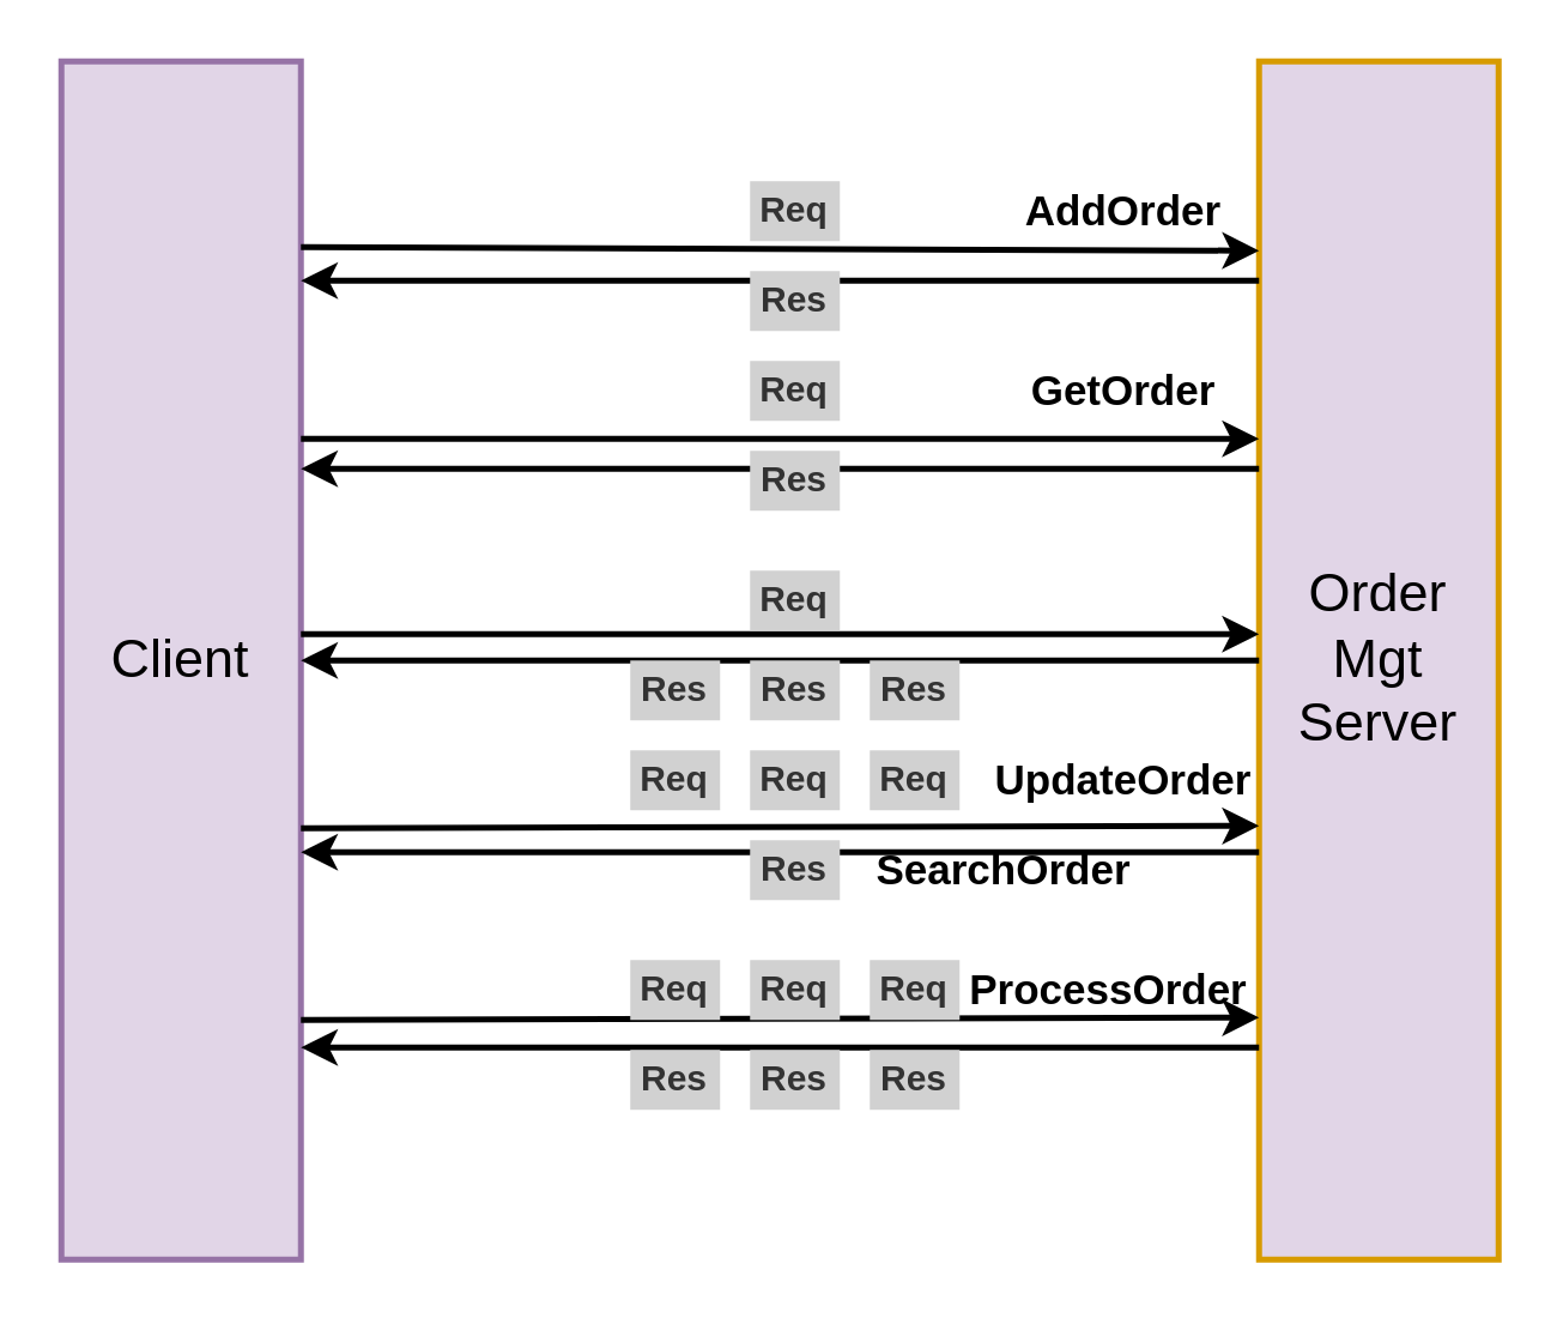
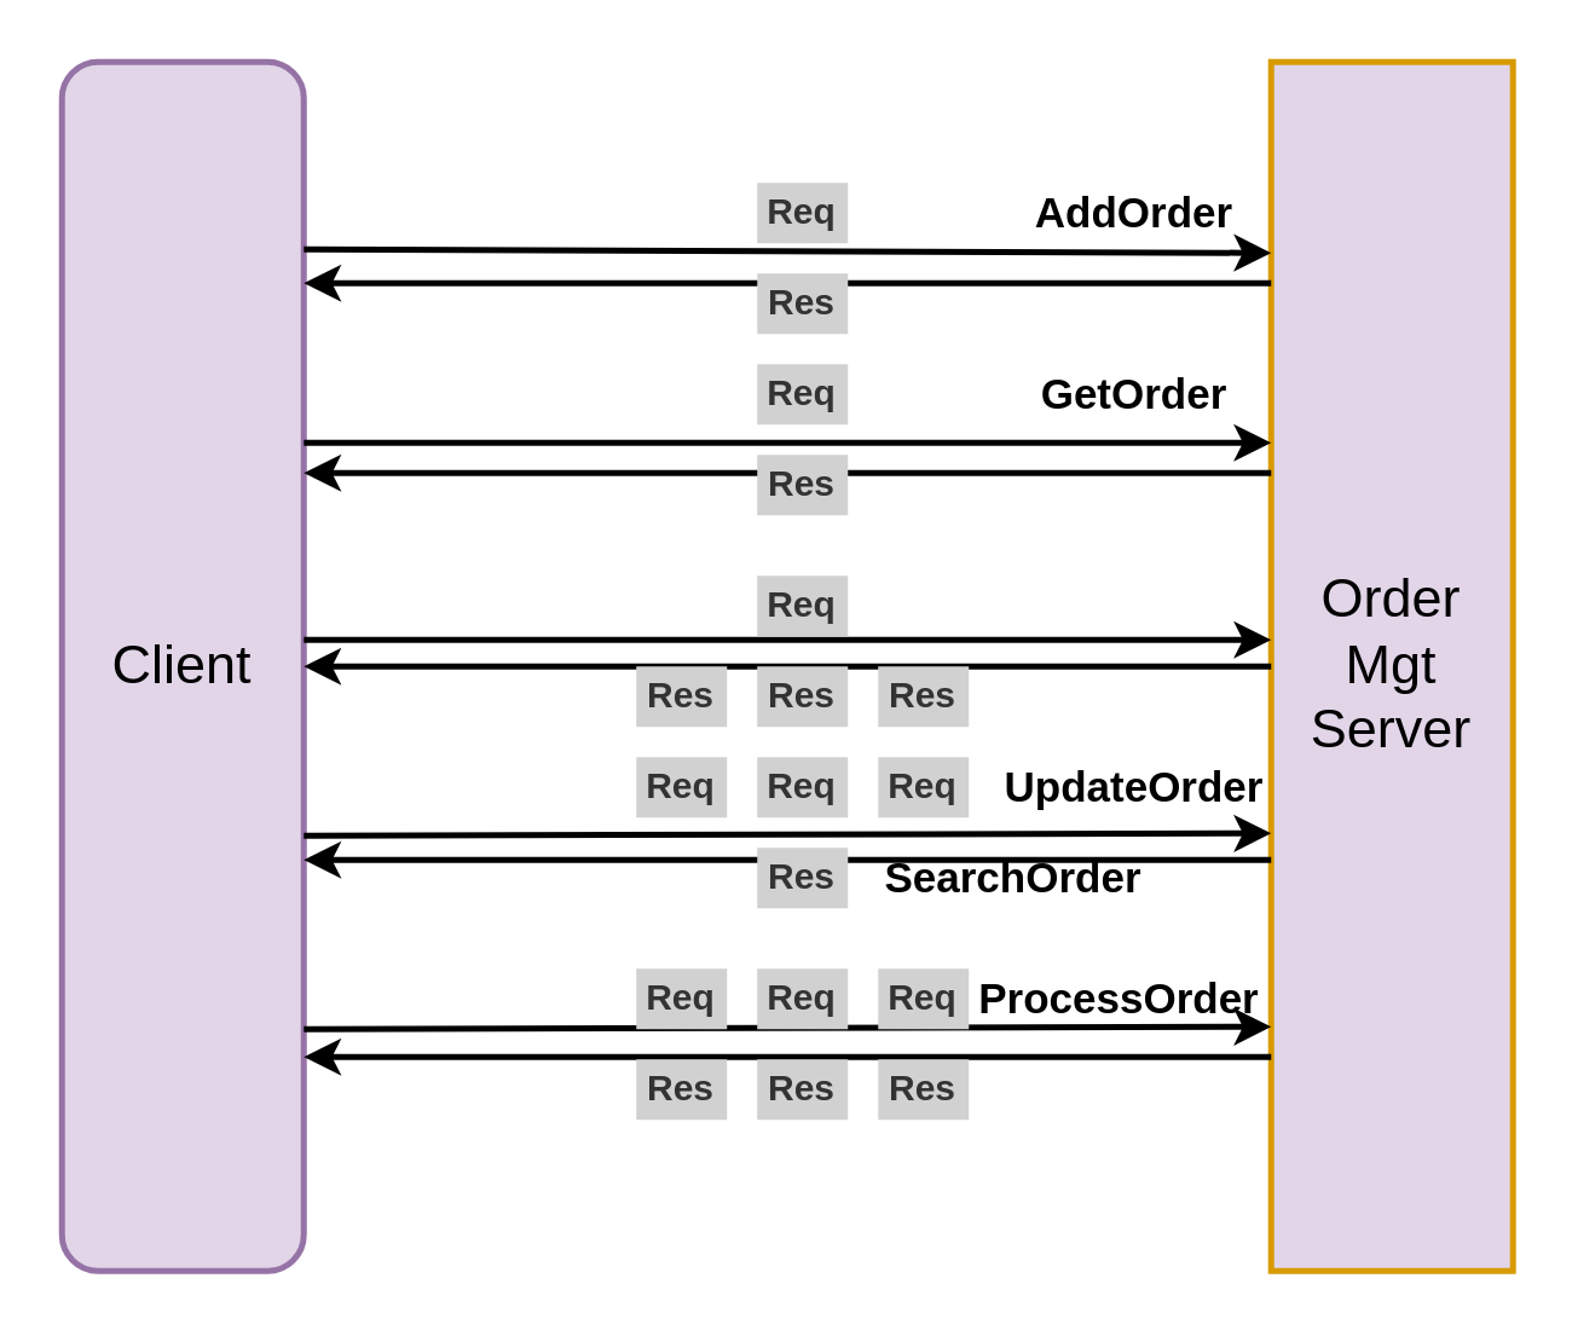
- <mxCell id="2" value="&lt;font style=&quot;font-size: 18px&quot;&gt;Client&lt;/font&gt;" style="rounded=0;whiteSpace=wrap;html=1;strokeWidth=2;fillColor=#e1d5e7;strokeColor=#9673a6;" vertex="1" parent="1"><mxGeometry x="20" y="20" width="80" height="400" as="geometry" /></mxCell>
+ <mxCell id="2" value="&lt;font style=&quot;font-size: 18px&quot;&gt;Client&lt;/font&gt;" style="whiteSpace=wrap;html=1;strokeWidth=2;fillColor=#e1d5e7;strokeColor=#9673a6;rounded=1;" vertex="1" parent="1"><mxGeometry x="20" y="20" width="80" height="400" as="geometry" /></mxCell>
